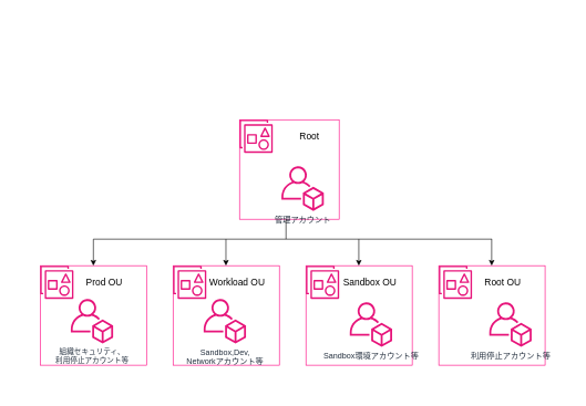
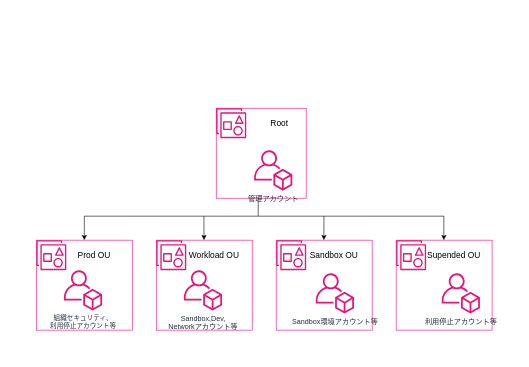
- <mxCell id="21" value="Root OU" style="text;html=1;align=center;verticalAlign=middle;resizable=0;points=[];autosize=1;strokeColor=none;fillColor=none;fontSize=14;" parent="18" vertex="1"><mxGeometry x="40.533" y="10" width="110" height="30" as="geometry" /></mxCell>
+ <mxCell id="21" value="Supended OU" style="text;html=1;align=center;verticalAlign=middle;resizable=0;points=[];autosize=1;strokeColor=none;fillColor=none;fontSize=14;" parent="18" vertex="1"><mxGeometry x="40.533" y="10" width="110" height="30" as="geometry" /></mxCell>
